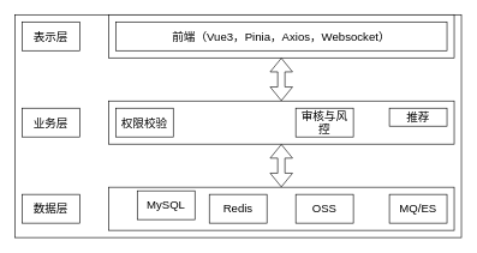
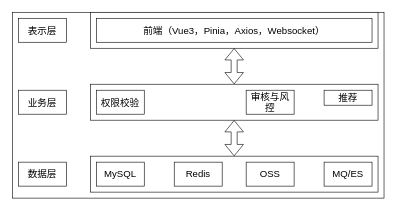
- <mxCell id="9" value="MySQL" style="rounded=0;whiteSpace=wrap;html=1;fontSize=16;" vertex="1" parent="1"><mxGeometry x="190" y="265" width="80" height="40" as="geometry" /></mxCell>
+ <mxCell id="9" value="MySQL" style="rounded=0;whiteSpace=wrap;html=1;fontSize=16;" vertex="1" parent="1"><mxGeometry x="160" y="270" width="80" height="40" as="geometry" /></mxCell>
